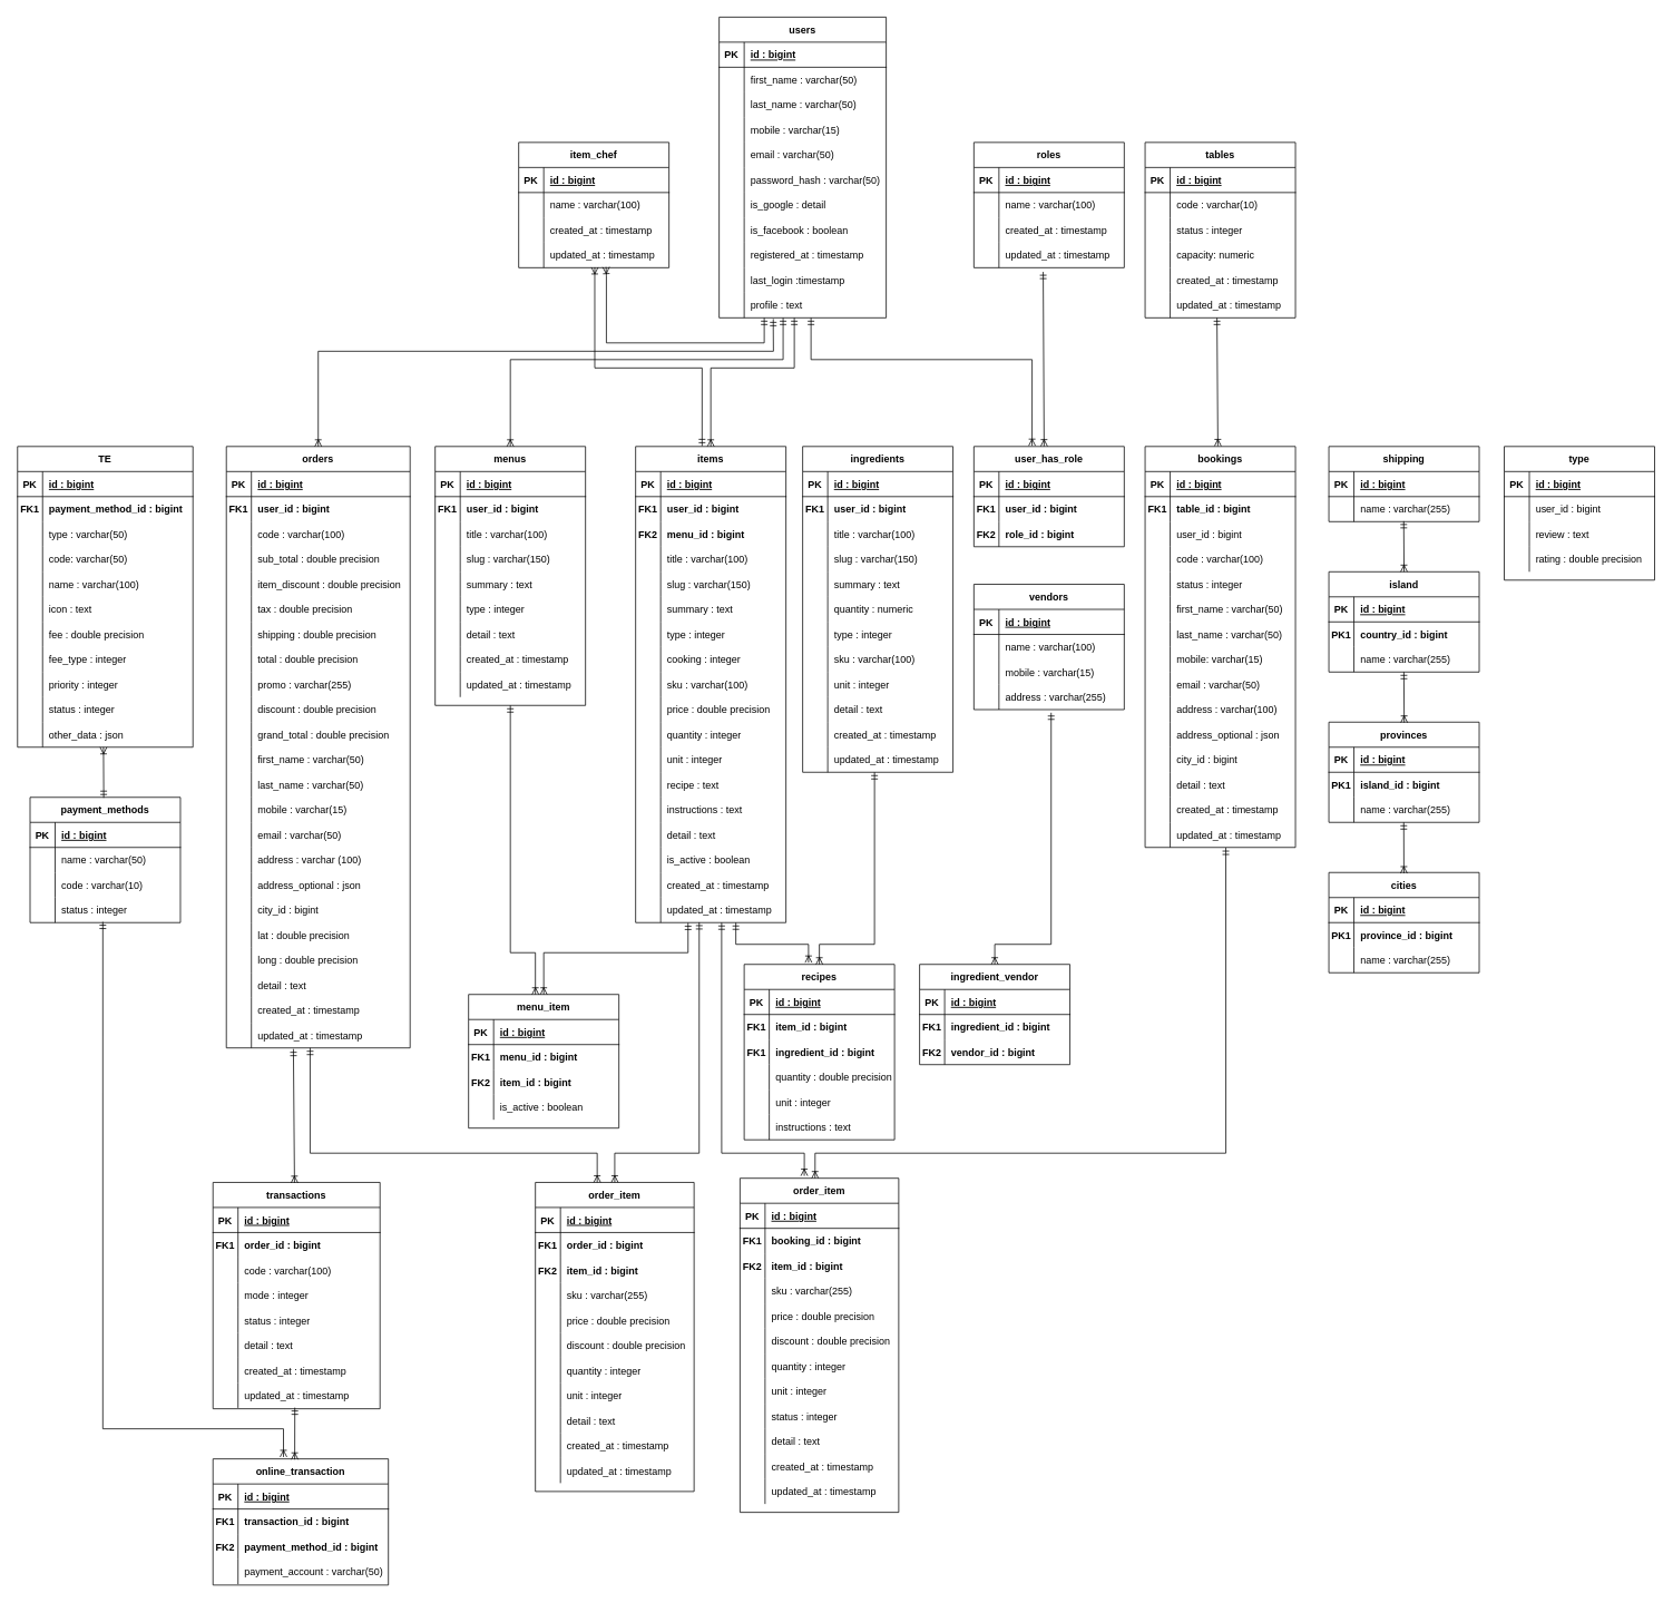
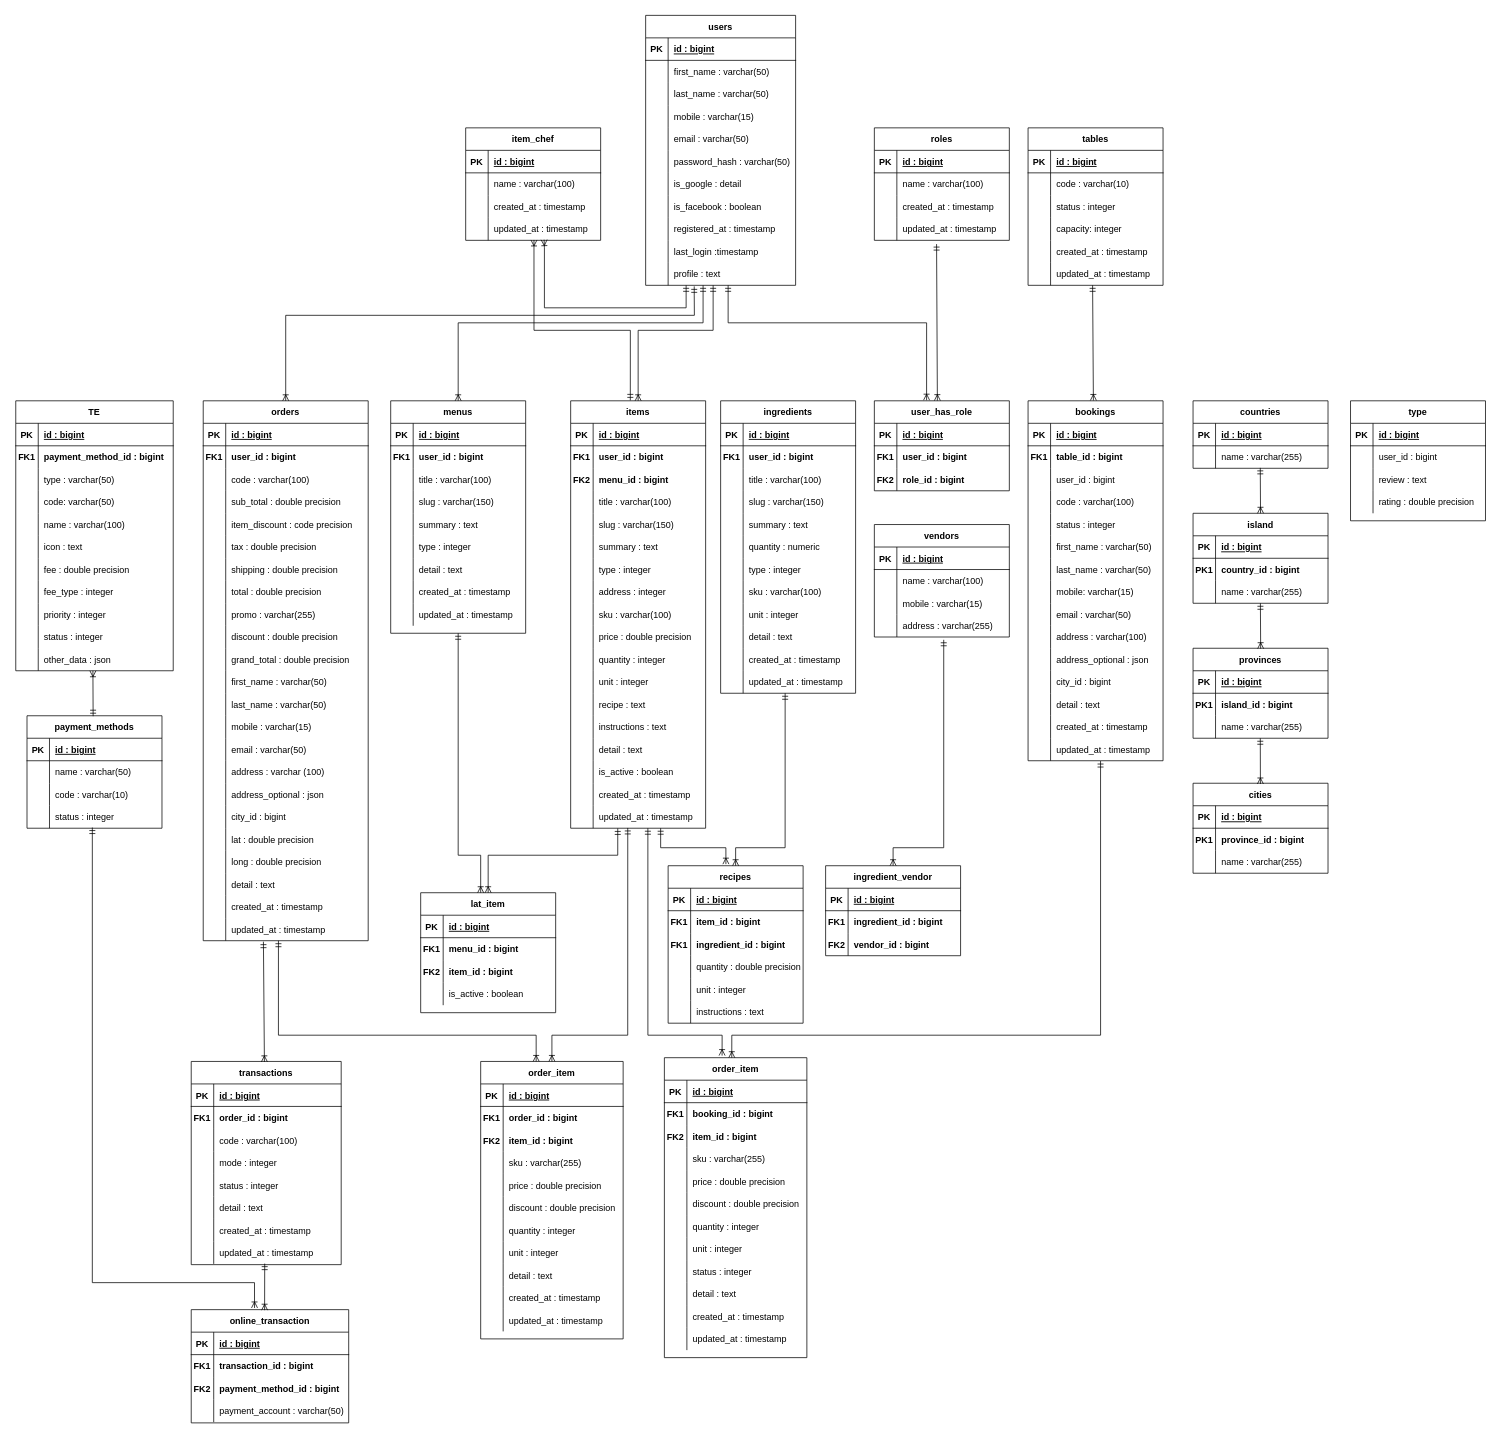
- <mxCell id="61" value="capacity: numeric" style="shape=partialRectangle;connectable=0;fillColor=none;top=0;left=0;bottom=0;right=0;align=left;spacingLeft=6;overflow=hidden;" vertex="1" parent="59"><mxGeometry x="30" width="150" height="30" as="geometry"><mxRectangle width="150" height="30" as="alternateBounds" /></mxGeometry></mxCell>
+ <mxCell id="61" value="capacity: integer" style="shape=partialRectangle;connectable=0;fillColor=none;top=0;left=0;bottom=0;right=0;align=left;spacingLeft=6;overflow=hidden;" vertex="1" parent="59"><mxGeometry x="30" width="150" height="30" as="geometry"><mxRectangle width="150" height="30" as="alternateBounds" /></mxGeometry></mxCell>
- <mxCell id="300" value="shipping" style="shape=table;startSize=30;container=1;collapsible=1;childLayout=tableLayout;fixedRows=1;rowLines=0;fontStyle=1;align=center;resizeLast=1;" vertex="1" parent="1"><mxGeometry x="1590" y="534" width="180" height="90" as="geometry" /></mxCell>
+ <mxCell id="300" value="countries" style="shape=table;startSize=30;container=1;collapsible=1;childLayout=tableLayout;fixedRows=1;rowLines=0;fontStyle=1;align=center;resizeLast=1;" vertex="1" parent="1"><mxGeometry x="1590" y="534" width="180" height="90" as="geometry" /></mxCell>
- <mxCell id="325" value="item_discount : double precision" style="shape=partialRectangle;connectable=0;fillColor=none;top=0;left=0;bottom=0;right=0;align=left;spacingLeft=6;overflow=hidden;" vertex="1" parent="323"><mxGeometry x="30" width="190" height="30" as="geometry"><mxRectangle width="190" height="30" as="alternateBounds" /></mxGeometry></mxCell>
+ <mxCell id="325" value="item_discount : code precision" style="shape=partialRectangle;connectable=0;fillColor=none;top=0;left=0;bottom=0;right=0;align=left;spacingLeft=6;overflow=hidden;" vertex="1" parent="323"><mxGeometry x="30" width="190" height="30" as="geometry"><mxRectangle width="190" height="30" as="alternateBounds" /></mxGeometry></mxCell>
- <mxCell id="141" value="cooking : integer" style="shape=partialRectangle;connectable=0;fillColor=none;top=0;left=0;bottom=0;right=0;align=left;spacingLeft=6;overflow=hidden;" vertex="1" parent="139"><mxGeometry x="30" width="150" height="30" as="geometry"><mxRectangle width="150" height="30" as="alternateBounds" /></mxGeometry></mxCell>
+ <mxCell id="141" value="address : integer" style="shape=partialRectangle;connectable=0;fillColor=none;top=0;left=0;bottom=0;right=0;align=left;spacingLeft=6;overflow=hidden;" vertex="1" parent="139"><mxGeometry x="30" width="150" height="30" as="geometry"><mxRectangle width="150" height="30" as="alternateBounds" /></mxGeometry></mxCell>
- <mxCell id="456" value="menu_item" style="shape=table;startSize=30;container=1;collapsible=1;childLayout=tableLayout;fixedRows=1;rowLines=0;fontStyle=1;align=center;resizeLast=1;" vertex="1" parent="1"><mxGeometry x="560" y="1190" width="180" height="160" as="geometry" /></mxCell>
+ <mxCell id="456" value="lat_item" style="shape=table;startSize=30;container=1;collapsible=1;childLayout=tableLayout;fixedRows=1;rowLines=0;fontStyle=1;align=center;resizeLast=1;" vertex="1" parent="1"><mxGeometry x="560" y="1190" width="180" height="160" as="geometry" /></mxCell>
